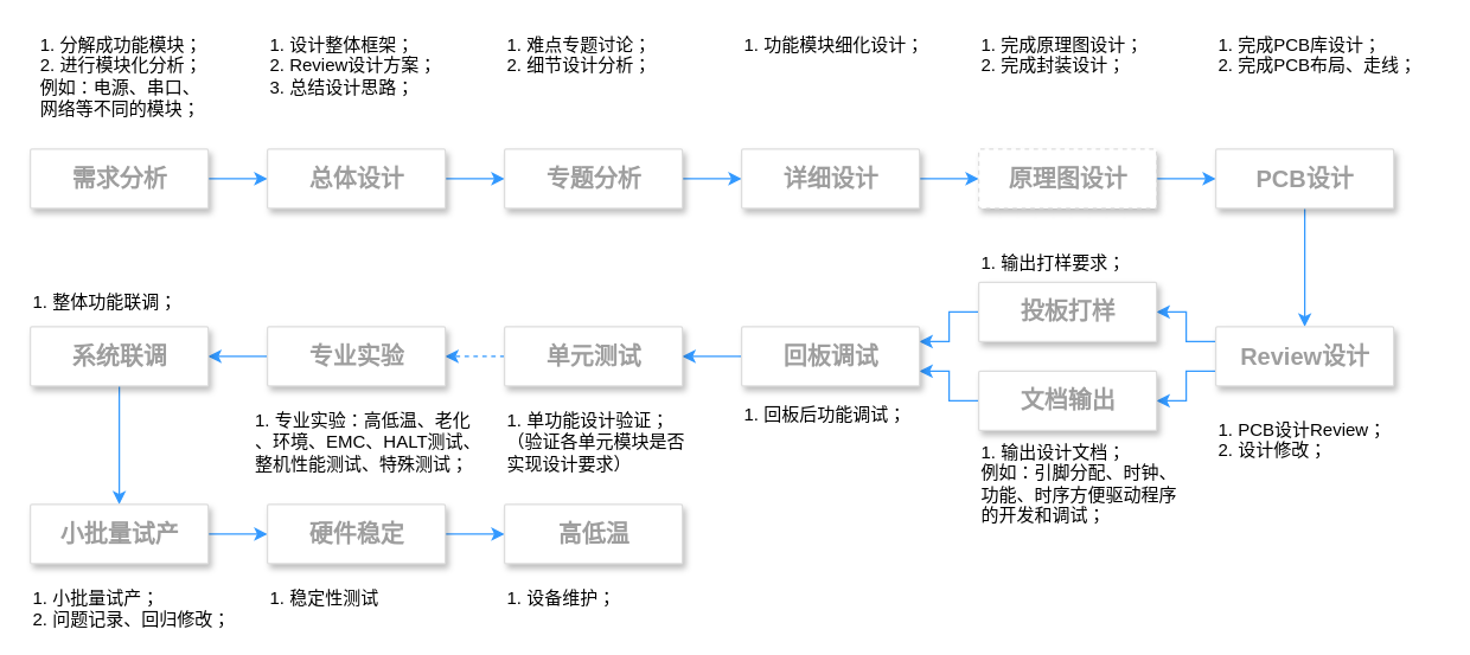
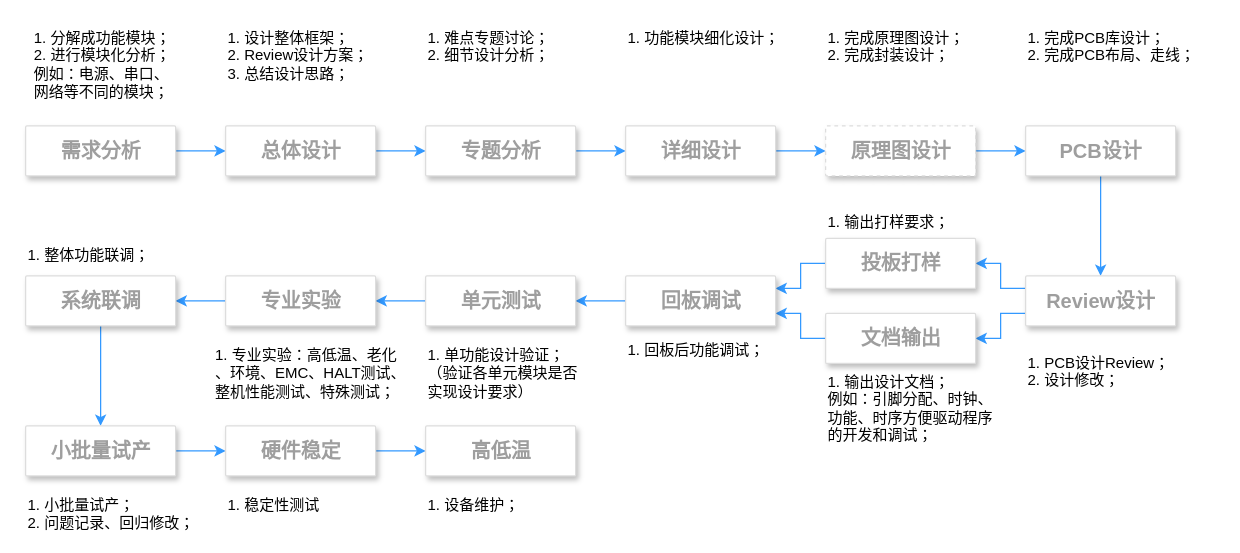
- <mxCell id="23" value="" style="edgeStyle=orthogonalEdgeStyle;rounded=0;orthogonalLoop=1;jettySize=auto;html=1;strokeColor=#3399FF;dashed=1;" parent="1" source="24" target="26" edge="1"><mxGeometry relative="1" as="geometry" /></mxCell>
+ <mxCell id="23" value="" style="edgeStyle=orthogonalEdgeStyle;rounded=0;orthogonalLoop=1;jettySize=auto;html=1;strokeColor=#3399FF;" parent="1" source="24" target="26" edge="1"><mxGeometry relative="1" as="geometry" /></mxCell>
